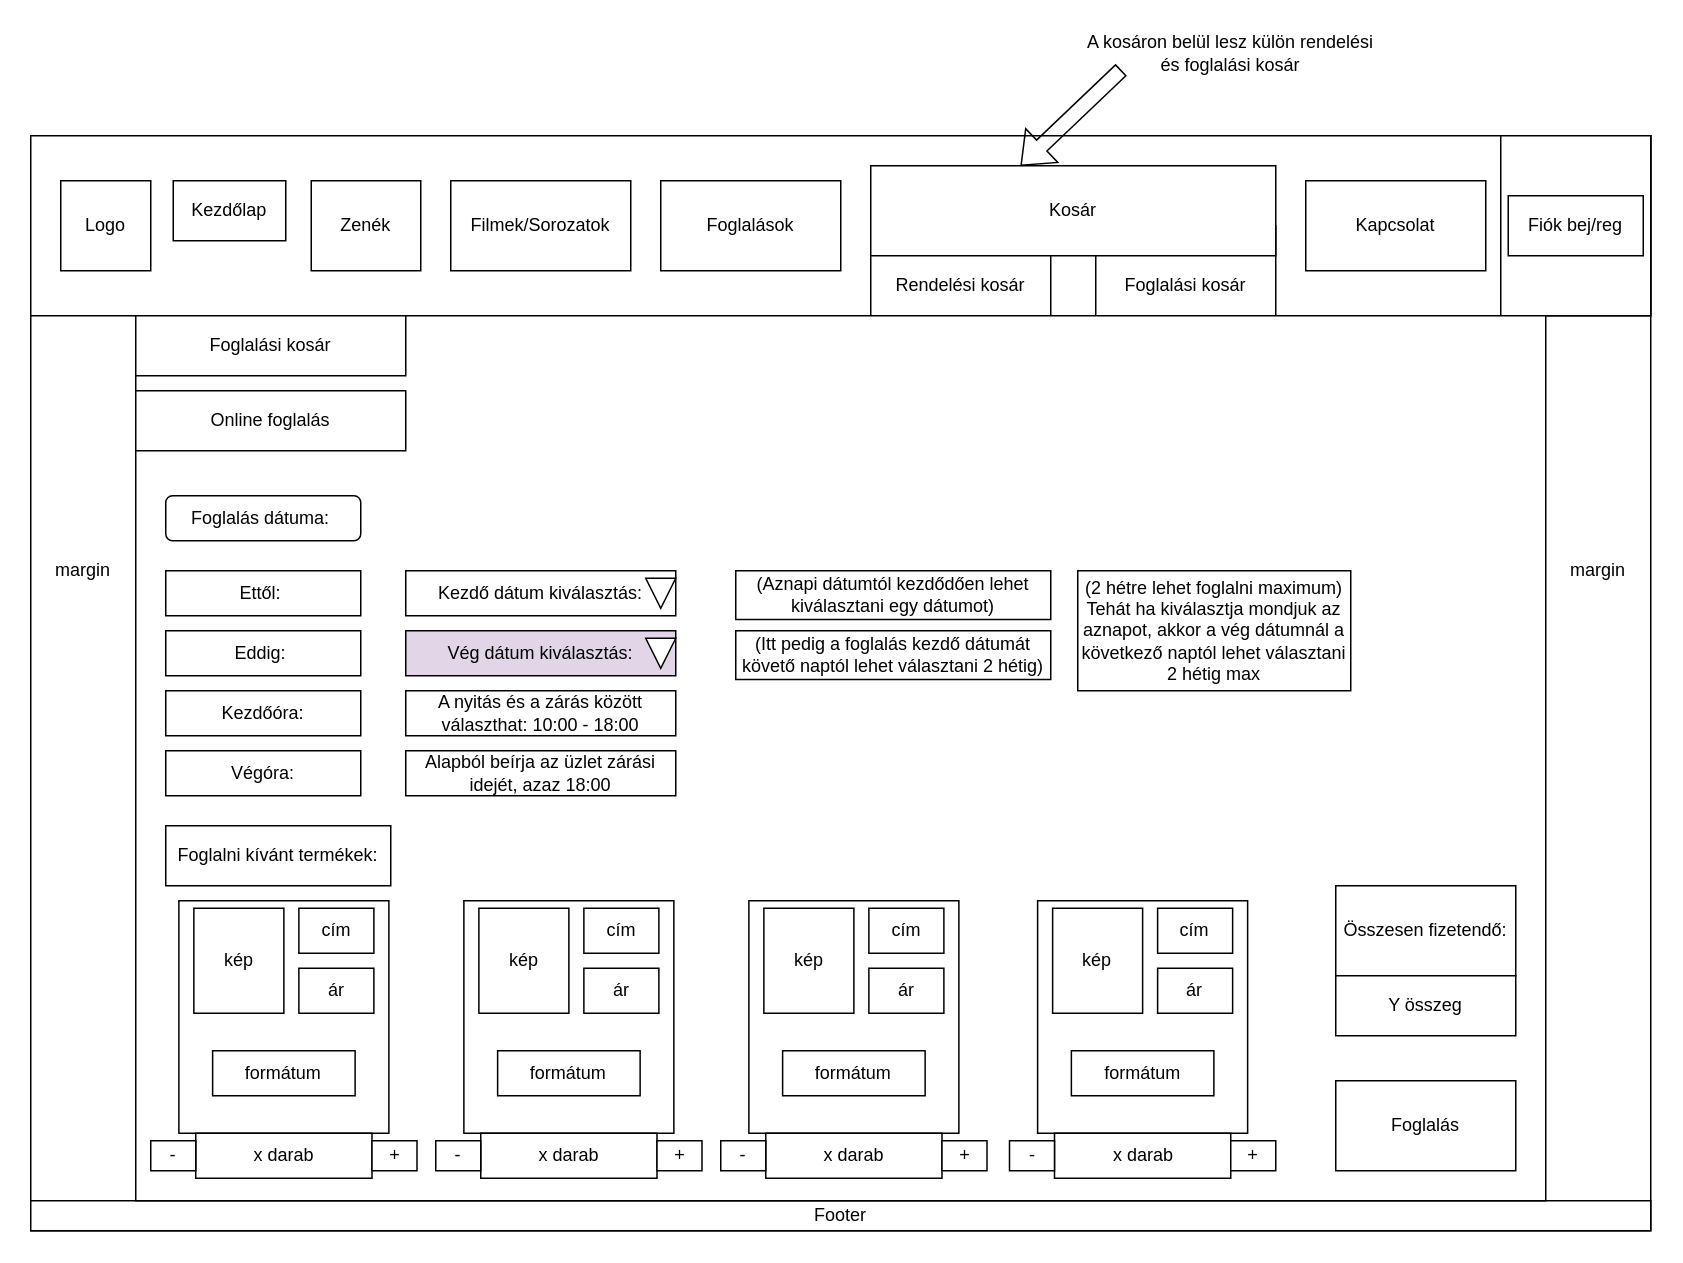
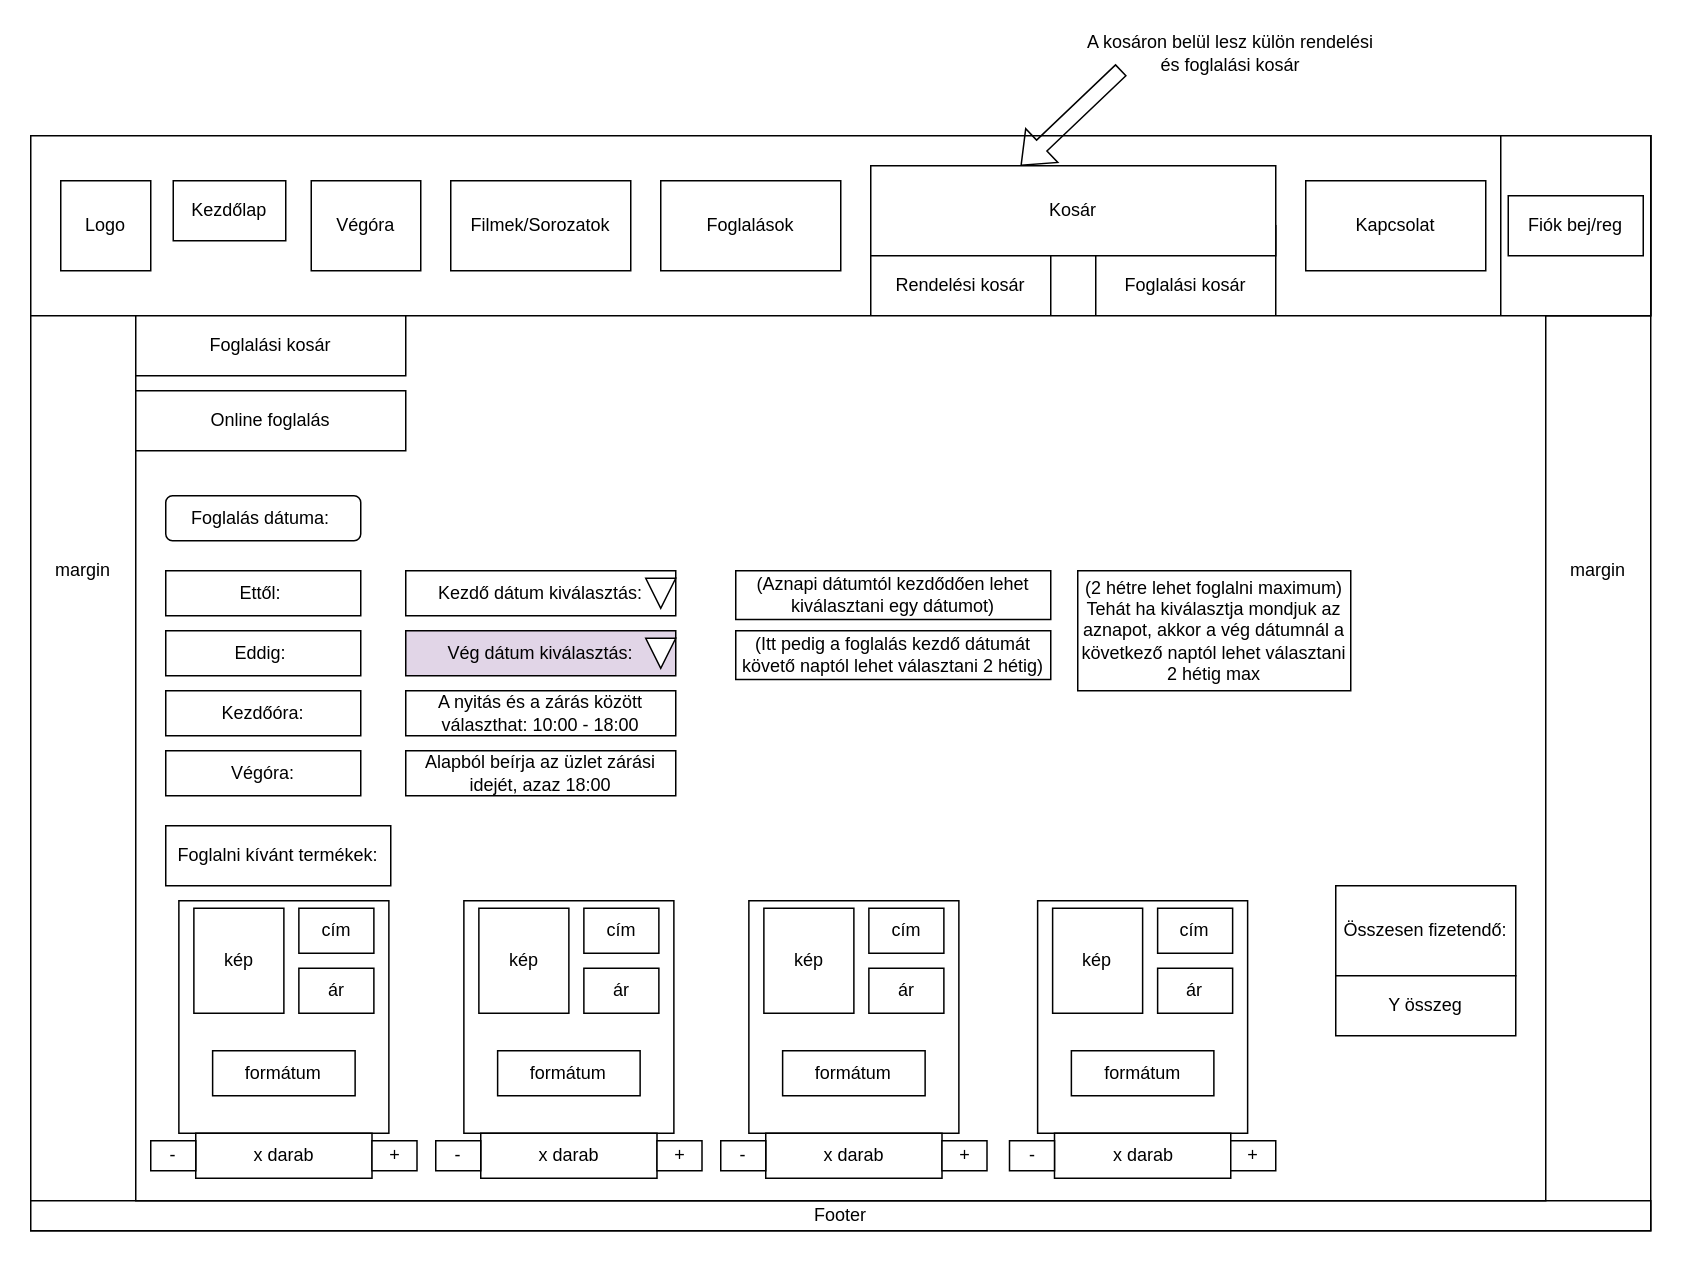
- <mxCell id="8" value="Zenék" style="rounded=0;whiteSpace=wrap;html=1;" vertex="1" parent="1"><mxGeometry x="207" y="120" width="73" height="60" as="geometry" /></mxCell>
+ <mxCell id="8" value="Végóra" style="rounded=0;whiteSpace=wrap;html=1;" vertex="1" parent="1"><mxGeometry x="207" y="120" width="73" height="60" as="geometry" /></mxCell>
- <mxCell id="87" value="Foglalás" style="rounded=0;whiteSpace=wrap;html=1;" vertex="1" parent="1"><mxGeometry x="890" y="720" width="120" height="60" as="geometry" /></mxCell>
